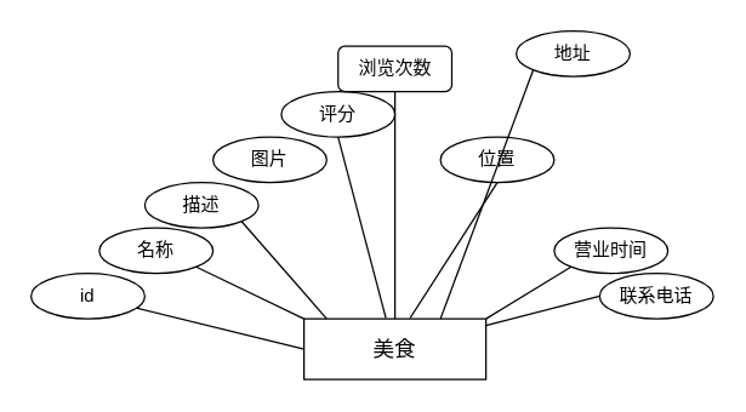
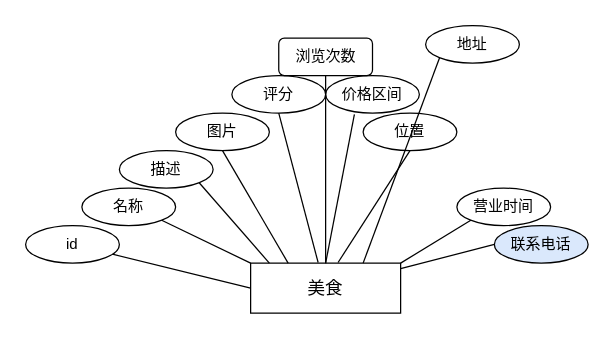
+ <mxCell id="20" value="价格区间" style="ellipse;whiteSpace=wrap;html=1;" parent="1" vertex="1"><mxGeometry x="260" y="60" width="75" height="30" as="geometry" /></mxCell>
+ <mxCell id="21" value="" style="endArrow=none;html=1;rounded=0;entryX=0.307;entryY=1.033;entryDx=0;entryDy=0;entryPerimeter=0;exitX=0.5;exitY=0;exitDx=0;exitDy=0;" parent="1" source="2" target="20" edge="1"><mxGeometry width="50" height="50" relative="1" as="geometry"><mxPoint x="245" y="305" as="sourcePoint" /><mxPoint x="295" y="255" as="targetPoint" /></mxGeometry></mxCell>
+ <mxCell id="14" value="" style="endArrow=none;html=1;rounded=0;entryX=0.5;entryY=1;entryDx=0;entryDy=0;exitX=0.25;exitY=0;exitDx=0;exitDy=0;" parent="1" source="2" target="6" edge="1"><mxGeometry width="50" height="50" relative="1" as="geometry"><mxPoint x="230" y="195" as="sourcePoint" /><mxPoint x="295" y="135" as="targetPoint" /></mxGeometry></mxCell>
- <mxCell id="19" value="联系电话" style="ellipse;whiteSpace=wrap;html=1;" parent="1" vertex="1"><mxGeometry x="395" y="180" width="75" height="30" as="geometry" /></mxCell>
+ <mxCell id="19" value="联系电话" style="ellipse;whiteSpace=wrap;html=1;fillColor=#dae8fc;" parent="1" vertex="1"><mxGeometry x="395" y="180" width="75" height="30" as="geometry" /></mxCell>
